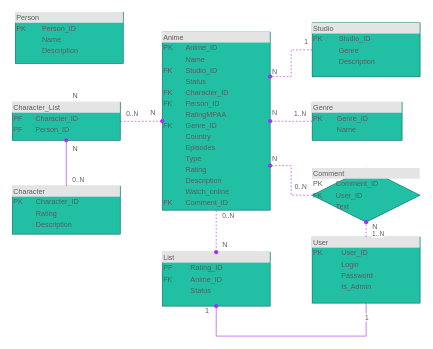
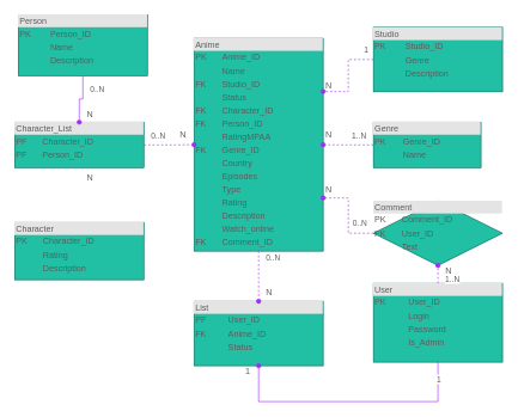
+ <mxCell id="7" value="0..N" style="edgeStyle=orthogonalEdgeStyle;rounded=0;orthogonalLoop=1;jettySize=auto;html=1;exitX=0.5;exitY=1;exitDx=0;exitDy=0;entryX=0.5;entryY=0;entryDx=0;entryDy=0;endArrow=oval;endFill=1;strokeColor=#A52CF5;fontColor=#5C5C5C;" edge="1" parent="1" source="8" target="6"><mxGeometry x="-0.461" y="20" relative="1" as="geometry"><mxPoint as="offset" /></mxGeometry></mxCell>
- <mxCell id="9" value="0..N" style="edgeStyle=orthogonalEdgeStyle;rounded=0;orthogonalLoop=1;jettySize=auto;html=1;exitX=0.5;exitY=0;exitDx=0;exitDy=0;entryX=0.5;entryY=1;entryDx=0;entryDy=0;endArrow=oval;endFill=1;strokeColor=#A52CF5;fontColor=#5C5C5C;" edge="1" parent="1" source="10" target="6"><mxGeometry x="-0.739" y="-20" relative="1" as="geometry"><mxPoint as="offset" /></mxGeometry></mxCell>
- <mxCell id="13" value="&lt;div style=&quot;box-sizing: border-box ; width: 100% ; background: #e4e4e4 ; padding: 2px&quot;&gt;List&lt;/div&gt;&lt;table style=&quot;width: 100% ; font-size: 1em&quot; cellpadding=&quot;2&quot; cellspacing=&quot;0&quot;&gt;&lt;tbody&gt;&lt;tr&gt;&lt;td&gt;PF&lt;/td&gt;&lt;td&gt;Rating_ID&lt;/td&gt;&lt;/tr&gt;&lt;tr&gt;&lt;td&gt;FK&lt;/td&gt;&lt;td&gt;Anime_ID&lt;/td&gt;&lt;/tr&gt;&lt;tr&gt;&lt;td&gt;&lt;/td&gt;&lt;td&gt;Status&lt;/td&gt;&lt;/tr&gt;&lt;/tbody&gt;&lt;/table&gt;" style="verticalAlign=top;align=left;overflow=fill;html=1;fillColor=#21C0A5;strokeColor=#006658;fontColor=#5C5C5C;" vertex="1" parent="1"><mxGeometry x="270" y="420" width="180" height="90" as="geometry" /></mxCell>
+ <mxCell id="13" value="&lt;div style=&quot;box-sizing: border-box ; width: 100% ; background: #e4e4e4 ; padding: 2px&quot;&gt;List&lt;/div&gt;&lt;table style=&quot;width: 100% ; font-size: 1em&quot; cellpadding=&quot;2&quot; cellspacing=&quot;0&quot;&gt;&lt;tbody&gt;&lt;tr&gt;&lt;td&gt;PF&lt;/td&gt;&lt;td&gt;User_ID&lt;/td&gt;&lt;/tr&gt;&lt;tr&gt;&lt;td&gt;FK&lt;/td&gt;&lt;td&gt;Anime_ID&lt;/td&gt;&lt;/tr&gt;&lt;tr&gt;&lt;td&gt;&lt;/td&gt;&lt;td&gt;Status&lt;/td&gt;&lt;/tr&gt;&lt;/tbody&gt;&lt;/table&gt;" style="verticalAlign=top;align=left;overflow=fill;html=1;fillColor=#21C0A5;strokeColor=#006658;fontColor=#5C5C5C;" vertex="1" parent="1"><mxGeometry x="270" y="420" width="180" height="90" as="geometry" /></mxCell>
